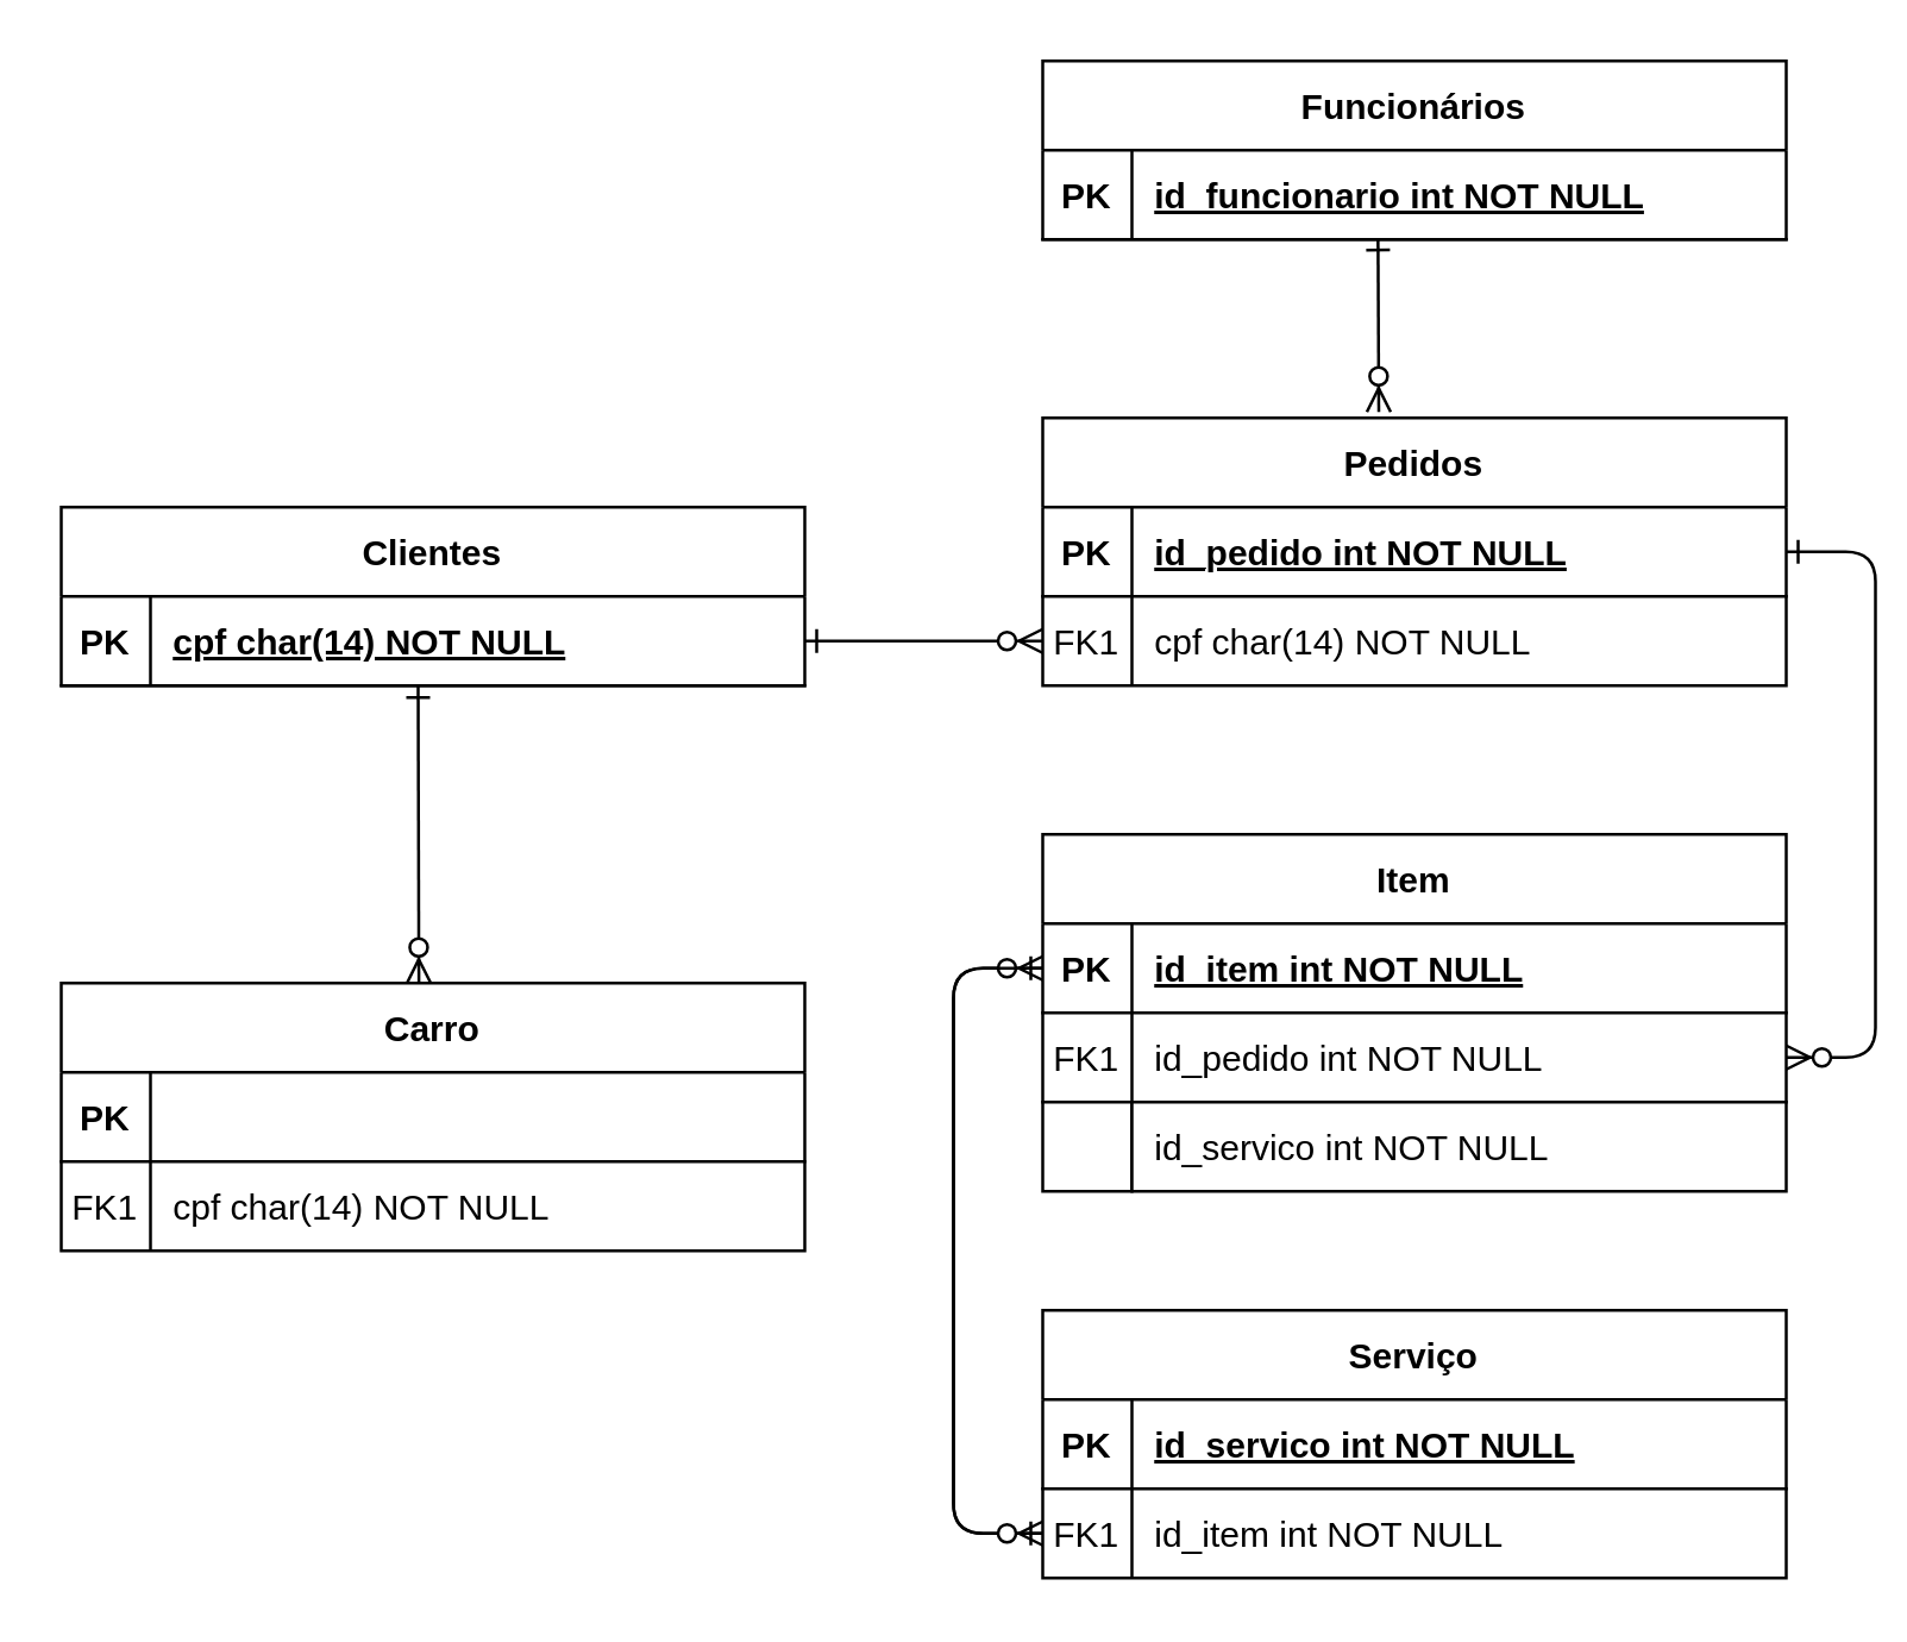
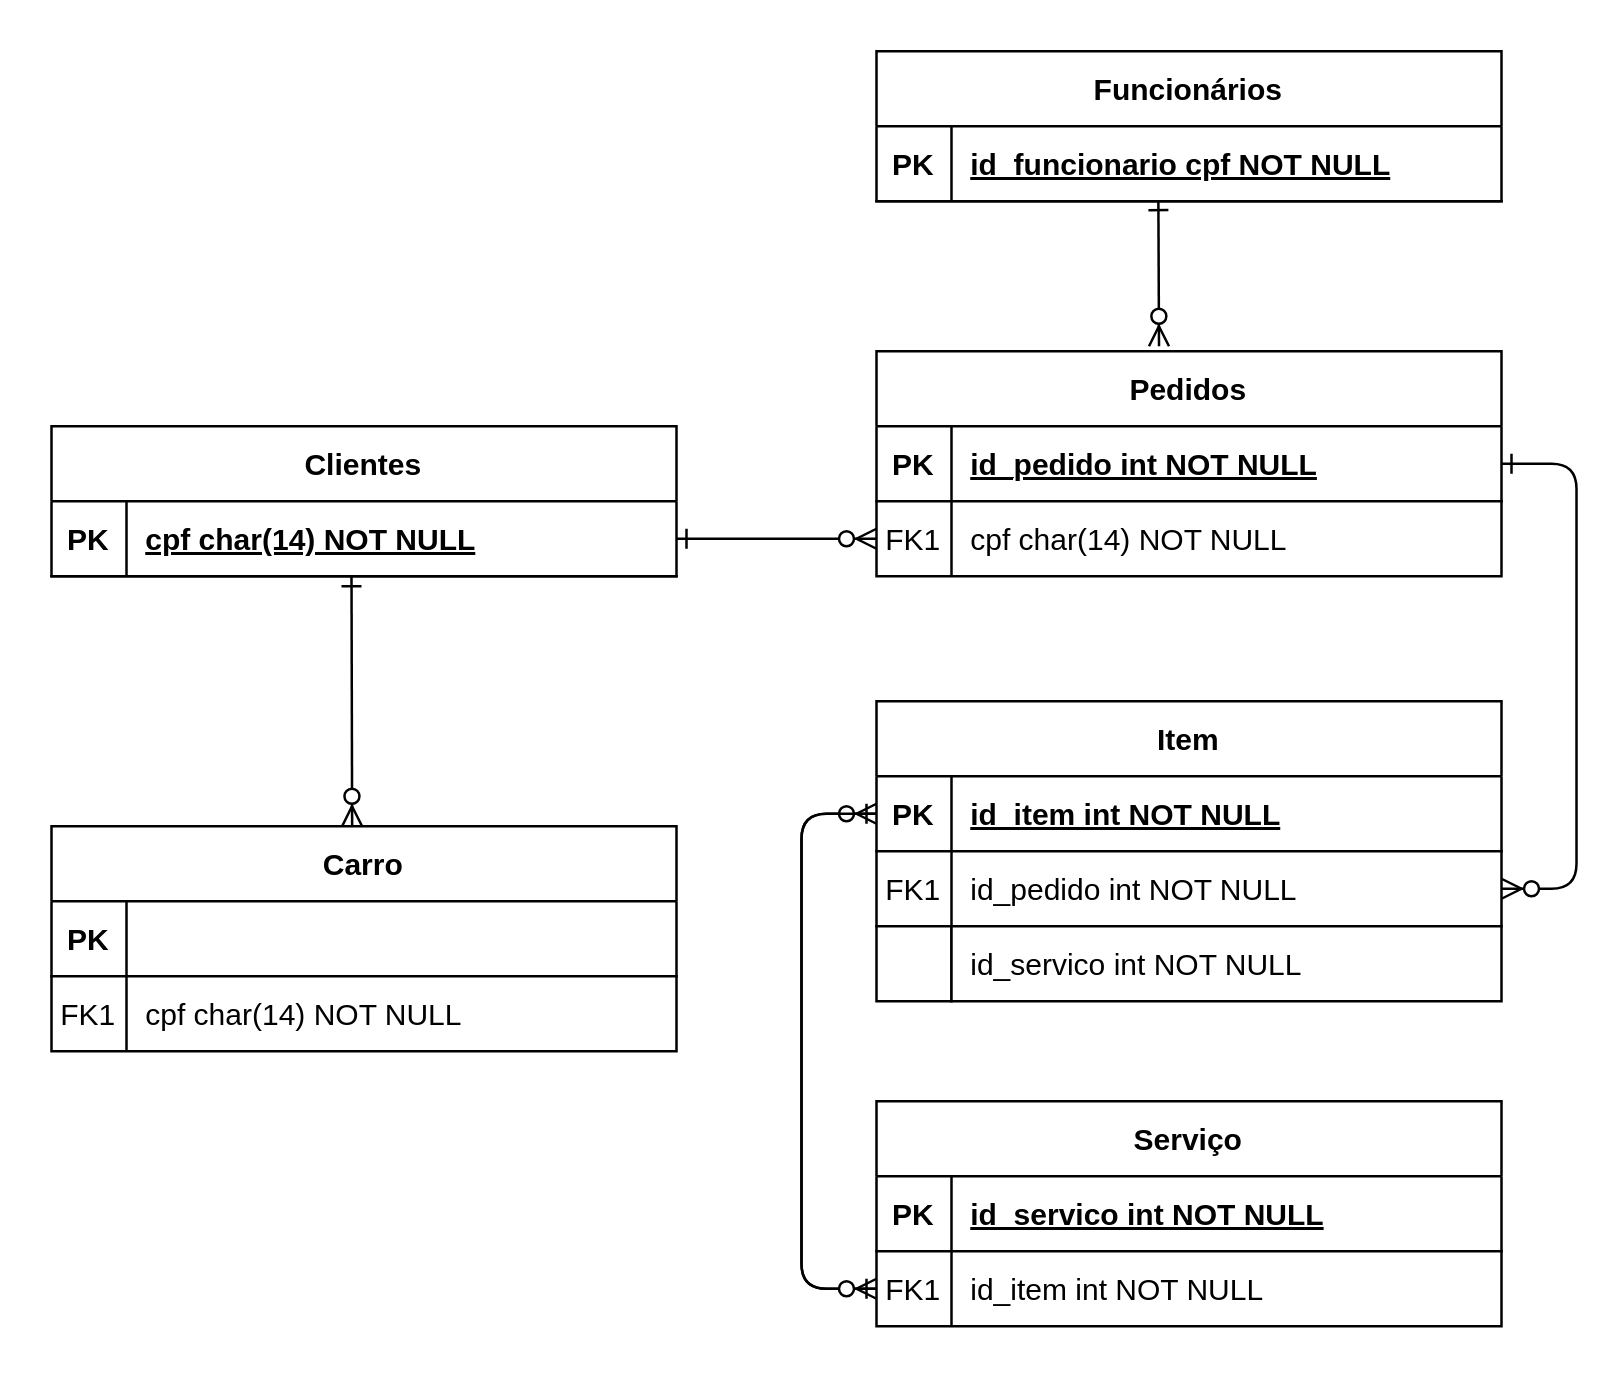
- <mxCell id="26" value="id_funcionario int NOT NULL " style="shape=partialRectangle;overflow=hidden;connectable=0;fillColor=none;top=0;left=0;bottom=0;right=0;align=left;spacingLeft=6;fontStyle=5;" parent="24" vertex="1"><mxGeometry x="30" width="220" height="30" as="geometry" /></mxCell>
+ <mxCell id="26" value="id_funcionario cpf NOT NULL " style="shape=partialRectangle;overflow=hidden;connectable=0;fillColor=none;top=0;left=0;bottom=0;right=0;align=left;spacingLeft=6;fontStyle=5;" parent="24" vertex="1"><mxGeometry x="30" width="220" height="30" as="geometry" /></mxCell>
